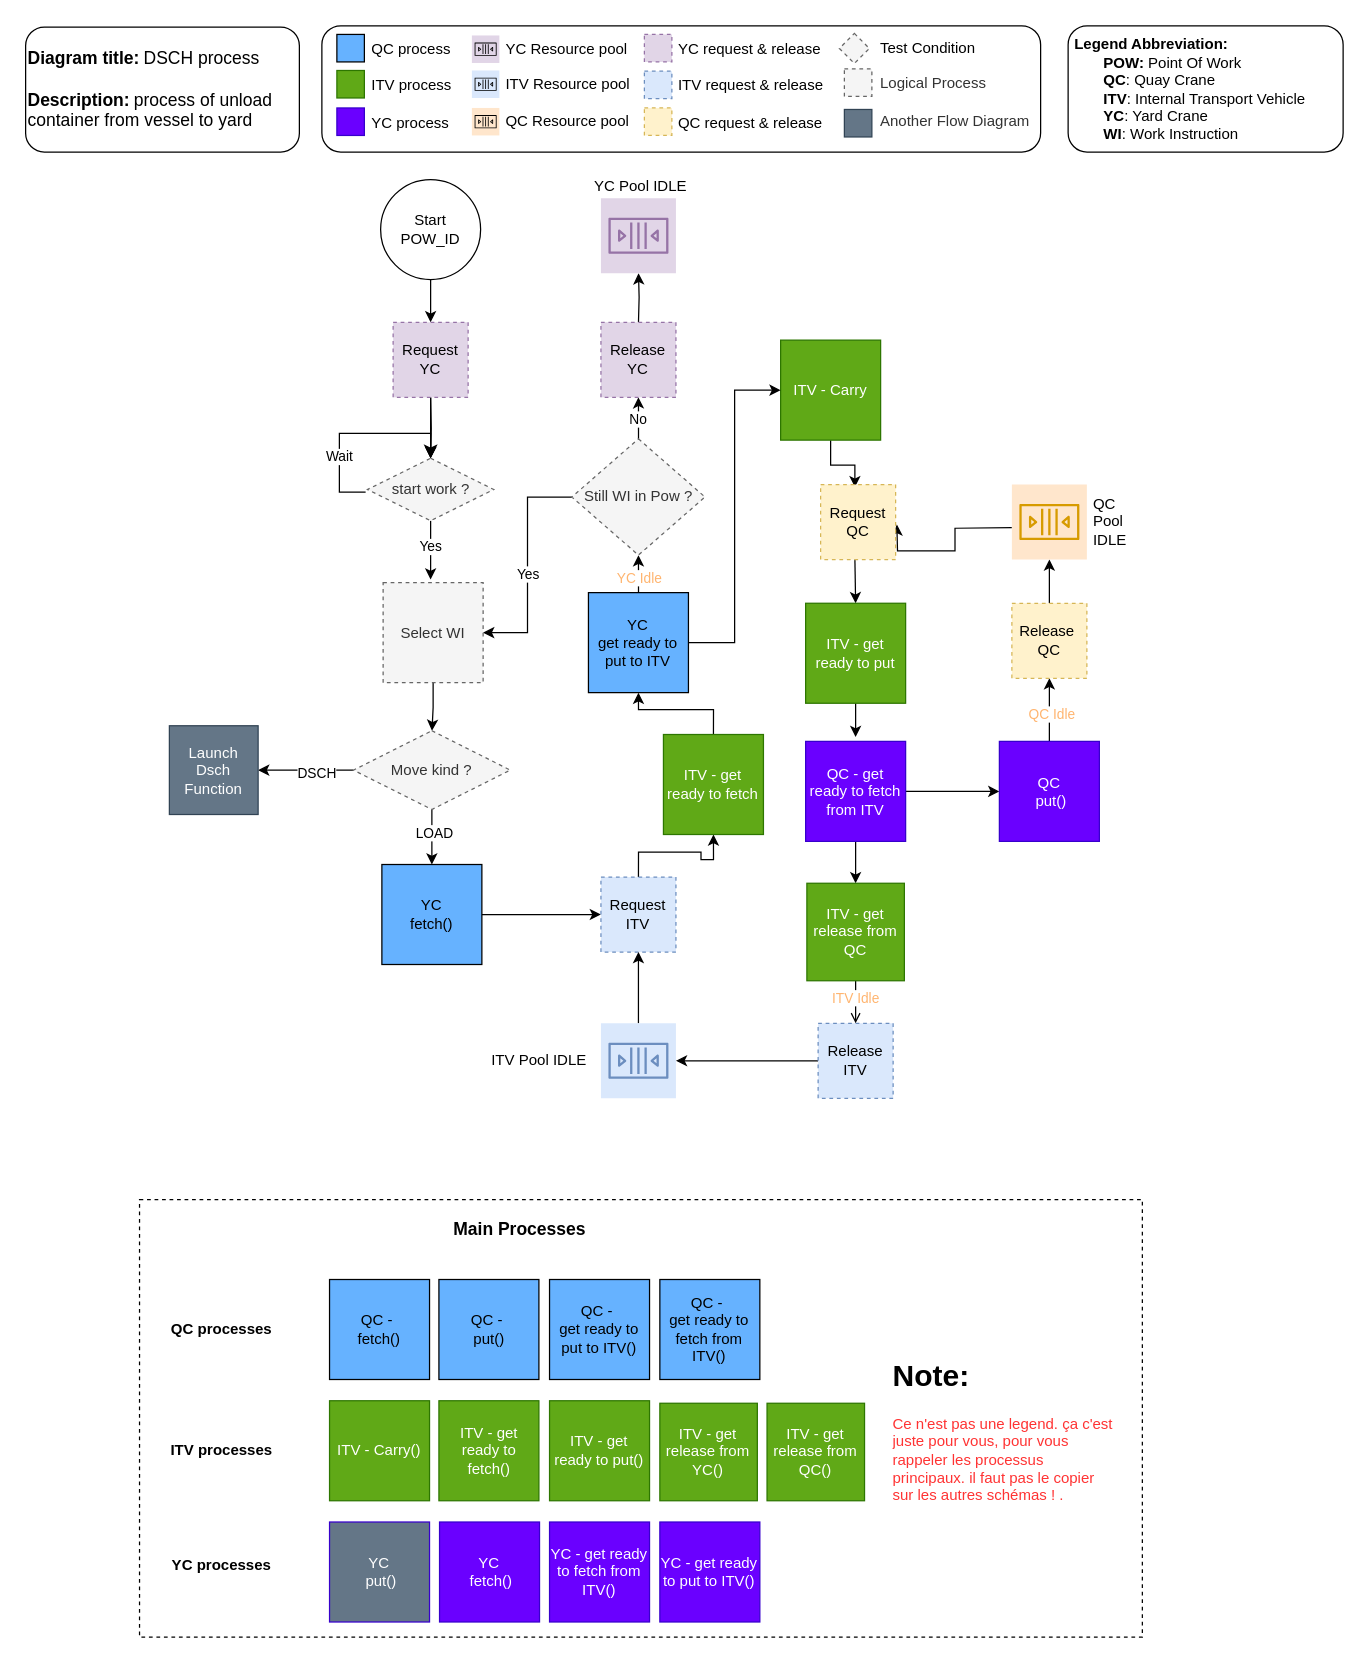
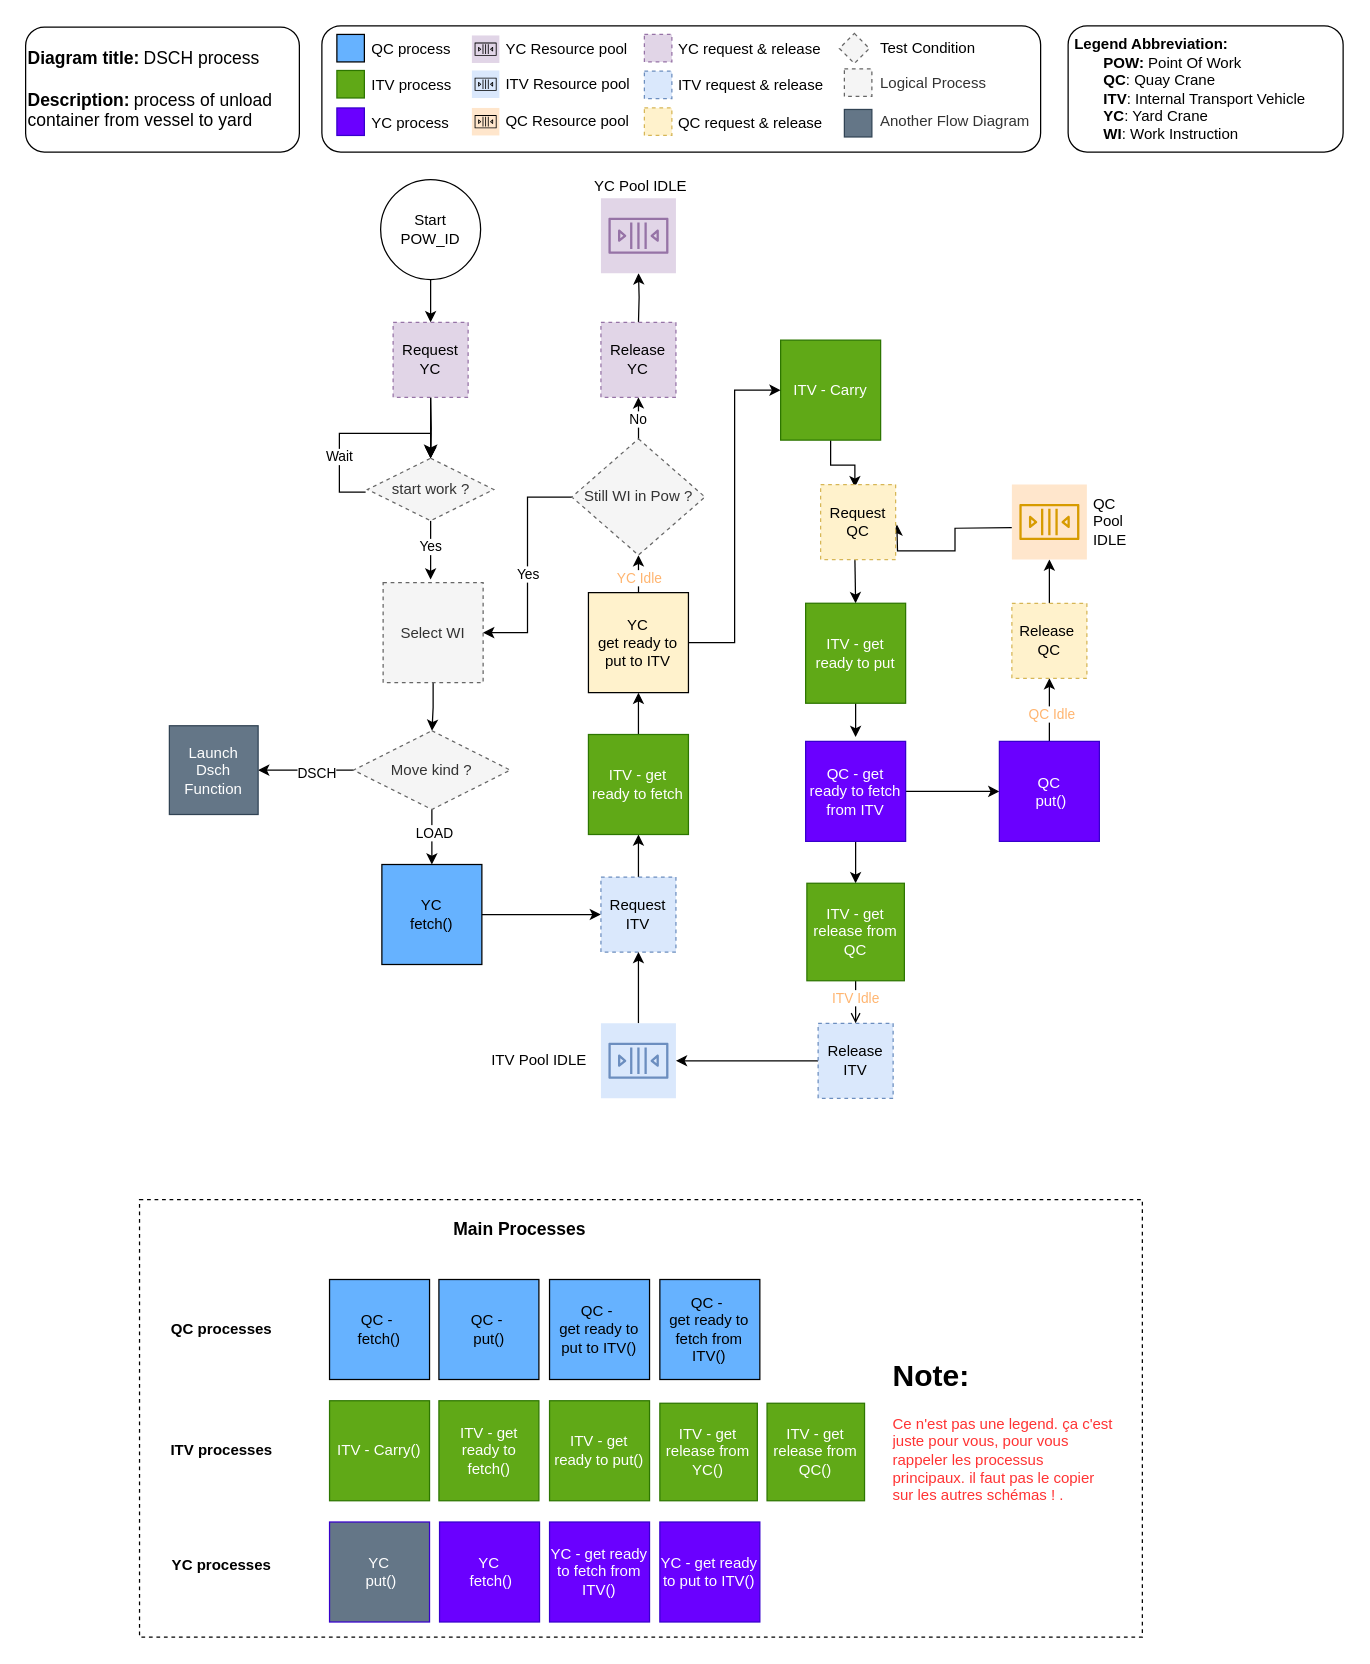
- <mxCell id="41" value="YC &lt;br&gt;get ready to put to ITV" style="whiteSpace=wrap;html=1;aspect=fixed;fillColor=#66B2FF;" parent="1" vertex="1"><mxGeometry x="470.25" y="473.5" width="80" height="80" as="geometry" /></mxCell>
+ <mxCell id="41" value="YC &lt;br&gt;get ready to put to ITV" style="whiteSpace=wrap;html=1;aspect=fixed;fillColor=#fff2cc;" parent="1" vertex="1"><mxGeometry x="470.25" y="473.5" width="80" height="80" as="geometry" /></mxCell>
- <mxCell id="20" value="ITV - get ready to fetch" style="whiteSpace=wrap;html=1;aspect=fixed;fillColor=#60a917;strokeColor=#2D7600;fontColor=#ffffff;" parent="1" vertex="1"><mxGeometry x="530.25" y="587" width="80" height="80" as="geometry" /></mxCell>
+ <mxCell id="20" value="ITV - get ready to fetch" style="whiteSpace=wrap;html=1;aspect=fixed;fillColor=#60a917;strokeColor=#2D7600;fontColor=#ffffff;" parent="1" vertex="1"><mxGeometry x="470.25" y="587" width="80" height="80" as="geometry" /></mxCell>
